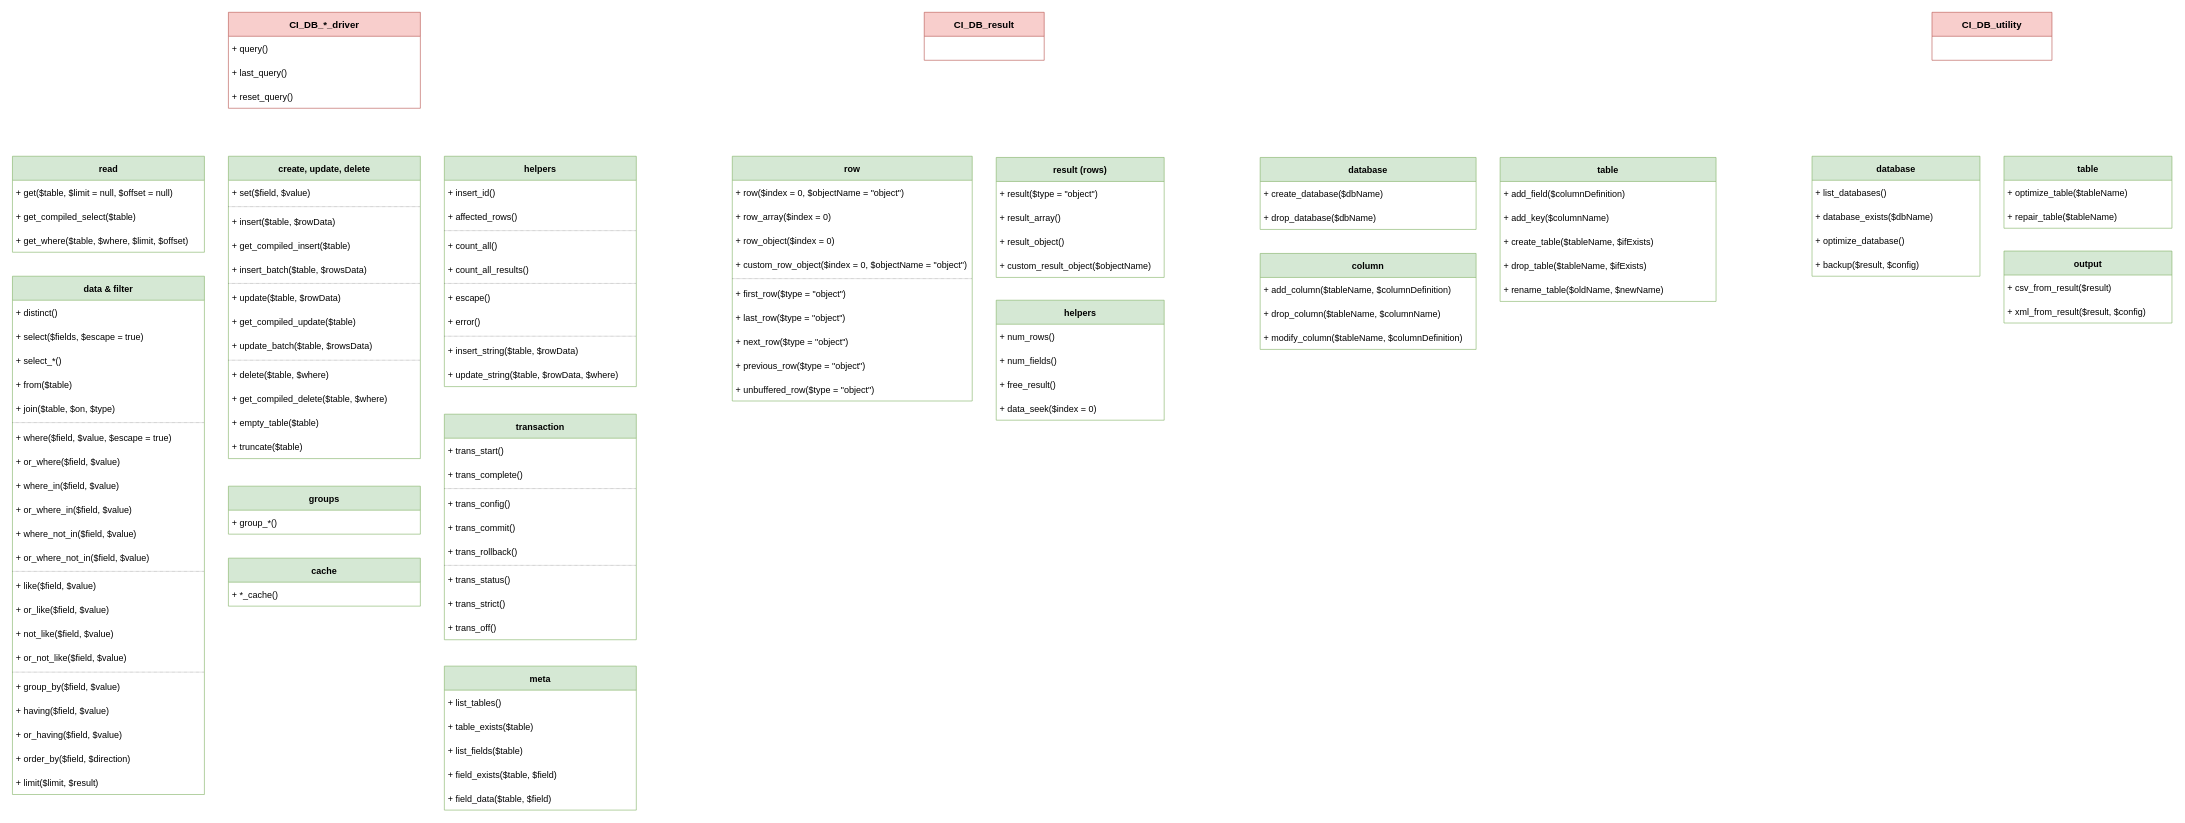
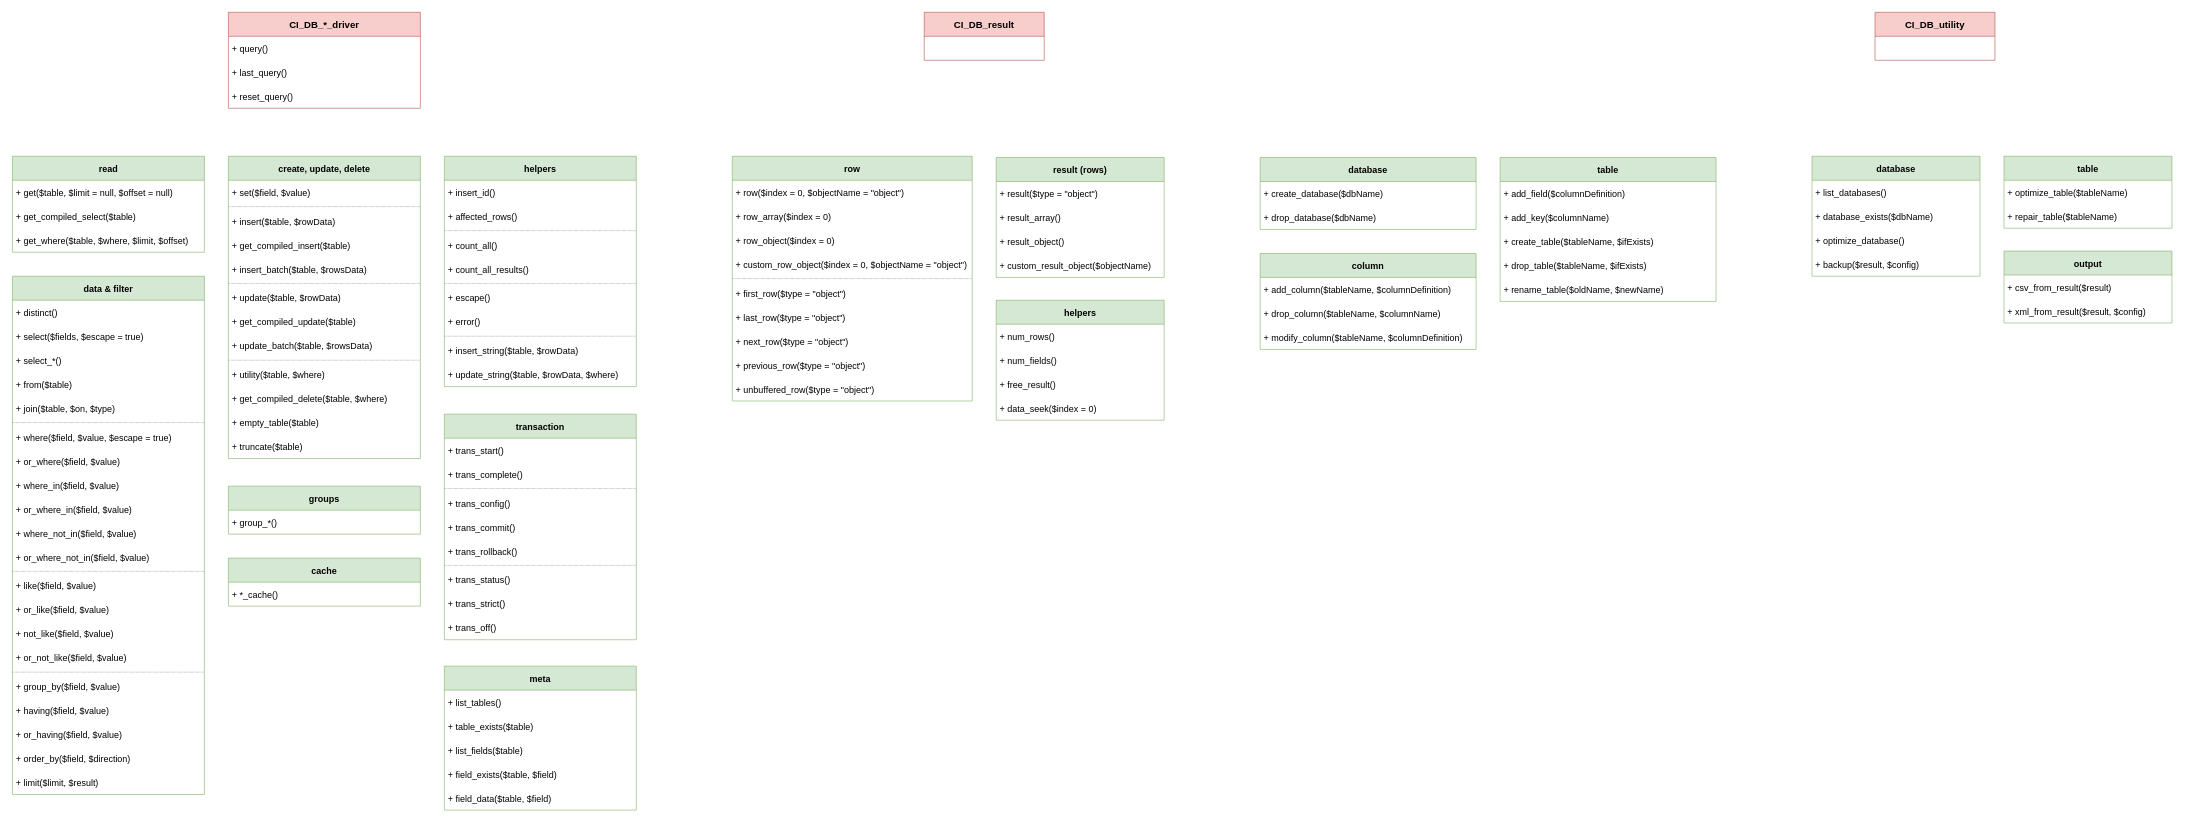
- <mxCell id="83" value="CI_DB_utility" style="swimlane;fontStyle=1;childLayout=stackLayout;horizontal=1;startSize=40;horizontalStack=0;resizeParent=1;resizeParentMax=0;resizeLast=0;collapsible=1;marginBottom=0;align=center;fontSize=16;fillColor=#f8cecc;strokeColor=#b85450;" parent="1" vertex="1"><mxGeometry x="3220" y="20" width="200" height="80" as="geometry"><mxRectangle x="340" y="280" width="60" height="40" as="alternateBounds" /></mxGeometry></mxCell>
+ <mxCell id="83" value="CI_DB_utility" style="swimlane;fontStyle=1;childLayout=stackLayout;horizontal=1;startSize=40;horizontalStack=0;resizeParent=1;resizeParentMax=0;resizeLast=0;collapsible=1;marginBottom=0;align=center;fontSize=16;fillColor=#f8cecc;strokeColor=#b85450;" parent="1" vertex="1"><mxGeometry x="3125" y="20" width="200" height="80" as="geometry"><mxRectangle x="340" y="280" width="60" height="40" as="alternateBounds" /></mxGeometry></mxCell>
- <mxCell id="13" value="+ delete($table, $where)" style="text;strokeColor=none;fillColor=none;spacingLeft=4;spacingRight=4;overflow=hidden;rotatable=0;points=[[0,0.5],[1,0.5]];portConstraint=eastwest;fontSize=15;verticalAlign=middle;" parent="2" vertex="1"><mxGeometry y="344" width="320" height="40" as="geometry" /></mxCell>
+ <mxCell id="13" value="+ utility($table, $where)" style="text;strokeColor=none;fillColor=none;spacingLeft=4;spacingRight=4;overflow=hidden;rotatable=0;points=[[0,0.5],[1,0.5]];portConstraint=eastwest;fontSize=15;verticalAlign=middle;" parent="2" vertex="1"><mxGeometry y="344" width="320" height="40" as="geometry" /></mxCell>
